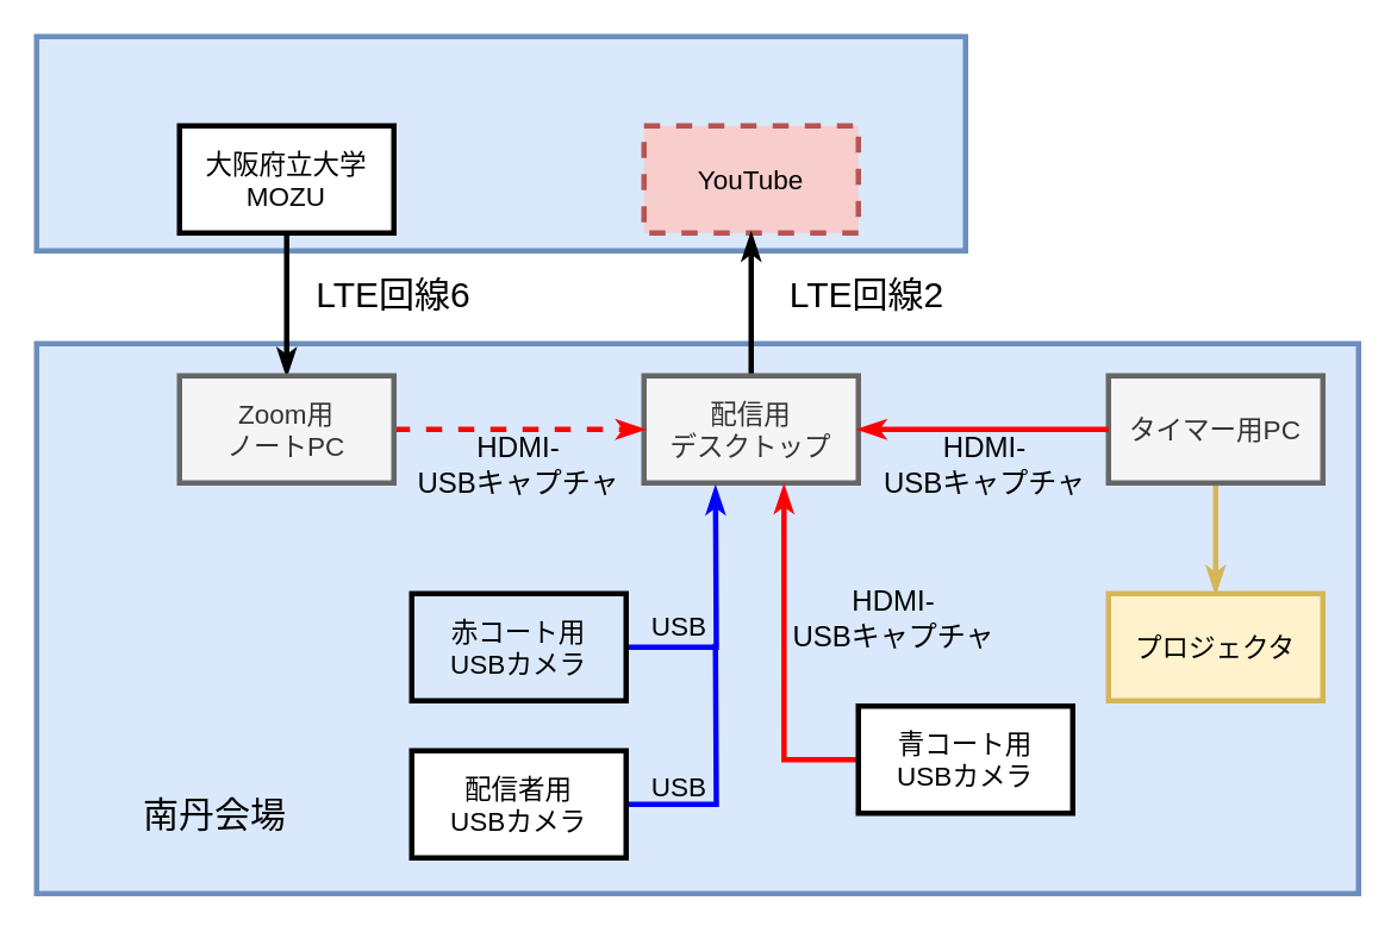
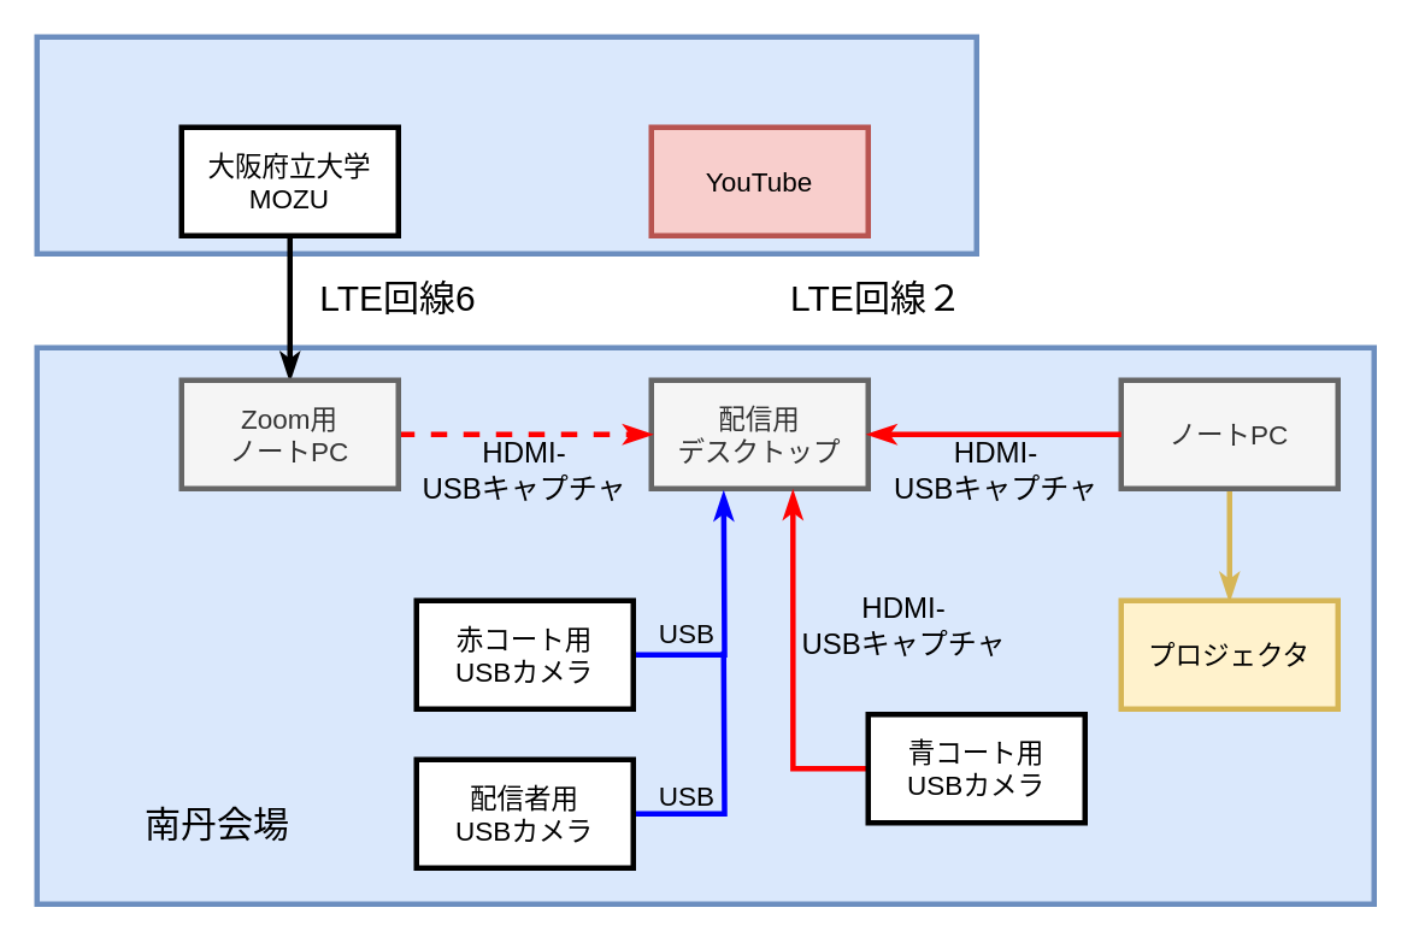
- <mxCell id="4" value="&lt;font style=&quot;font-size: 15px;&quot;&gt;YouTube&lt;/font&gt;" style="rounded=0;whiteSpace=wrap;html=1;strokeWidth=3;fillColor=#f8cecc;strokeColor=#b85450;fontSize=15;dashed=1;" vertex="1" parent="1"><mxGeometry x="360" y="70" width="120" height="60" as="geometry" /></mxCell>
+ <mxCell id="4" value="&lt;font style=&quot;font-size: 15px;&quot;&gt;YouTube&lt;/font&gt;" style="rounded=0;whiteSpace=wrap;html=1;strokeWidth=3;fillColor=#f8cecc;strokeColor=#b85450;fontSize=15;" vertex="1" parent="1"><mxGeometry x="360" y="70" width="120" height="60" as="geometry" /></mxCell>
- <mxCell id="7" value="&lt;font style=&quot;font-size: 20px&quot;&gt;LTE回線2&lt;/font&gt;" style="text;html=1;strokeColor=none;fillColor=none;align=center;verticalAlign=middle;whiteSpace=wrap;rounded=0;" vertex="1" parent="1"><mxGeometry x="435" y="154" width="100" height="20" as="geometry" /></mxCell>
+ <mxCell id="7" value="&lt;font style=&quot;font-size: 20px&quot;&gt;LTE回線２&lt;/font&gt;" style="text;html=1;strokeColor=none;fillColor=none;align=center;verticalAlign=middle;whiteSpace=wrap;rounded=0;" vertex="1" parent="1"><mxGeometry x="435" y="154" width="100" height="20" as="geometry" /></mxCell>
- <mxCell id="5" style="edgeStyle=orthogonalEdgeStyle;rounded=0;orthogonalLoop=1;jettySize=auto;html=1;entryX=0.5;entryY=1;entryDx=0;entryDy=0;strokeWidth=3;endArrow=classicThin;endFill=1;" edge="1" parent="1" source="6" target="4"><mxGeometry relative="1" as="geometry" /></mxCell>
- <mxCell id="15" value="&lt;font style=&quot;font-size: 15px;&quot;&gt;タイマー用PC&lt;/font&gt;" style="rounded=0;whiteSpace=wrap;html=1;strokeWidth=3;fontSize=15;fillColor=#f5f5f5;strokeColor=#666666;fontColor=#333333;" vertex="1" parent="1"><mxGeometry x="620" y="210" width="120" height="60" as="geometry" /></mxCell>
+ <mxCell id="15" value="&lt;font style=&quot;font-size: 15px;&quot;&gt;ノートPC&lt;/font&gt;" style="rounded=0;whiteSpace=wrap;html=1;strokeWidth=3;fontSize=15;fillColor=#f5f5f5;strokeColor=#666666;fontColor=#333333;" vertex="1" parent="1"><mxGeometry x="620" y="210" width="120" height="60" as="geometry" /></mxCell>
- <mxCell id="20" value="赤コート用&lt;br&gt;USBカメラ" style="rounded=0;whiteSpace=wrap;html=1;fontSize=15;strokeWidth=3;fillColor=#dae8fc;" vertex="1" parent="1"><mxGeometry x="230" y="332" width="120" height="60" as="geometry" /></mxCell>
+ <mxCell id="20" value="赤コート用&lt;br&gt;USBカメラ" style="rounded=0;whiteSpace=wrap;html=1;fontSize=15;strokeWidth=3;" vertex="1" parent="1"><mxGeometry x="230" y="332" width="120" height="60" as="geometry" /></mxCell>
